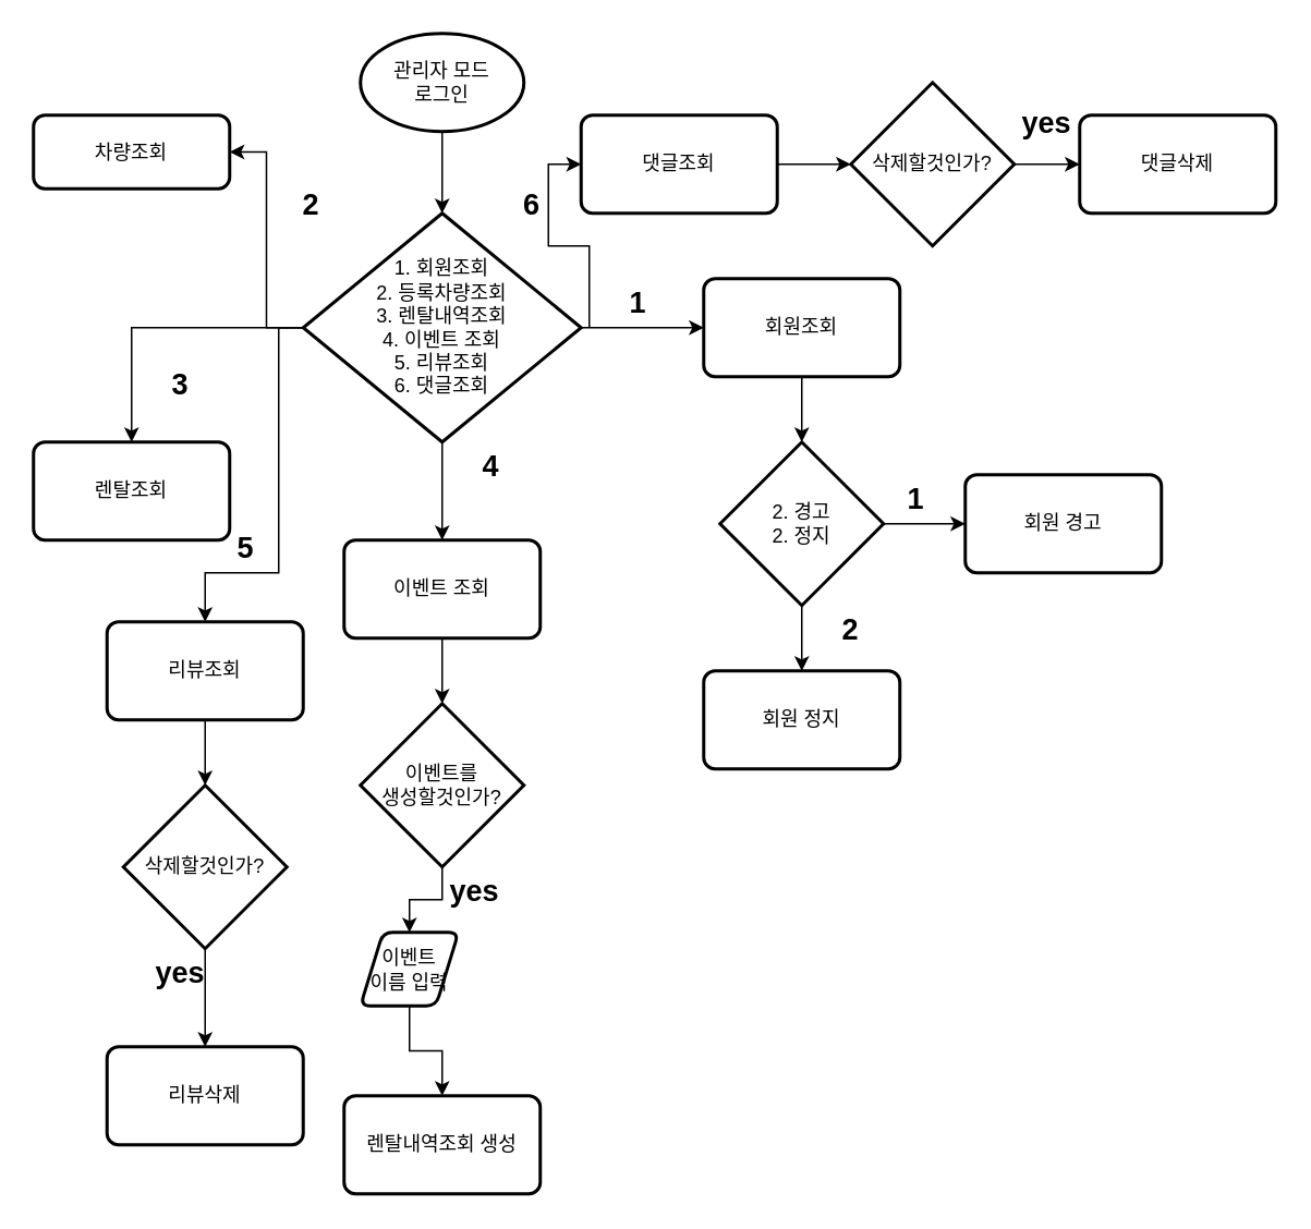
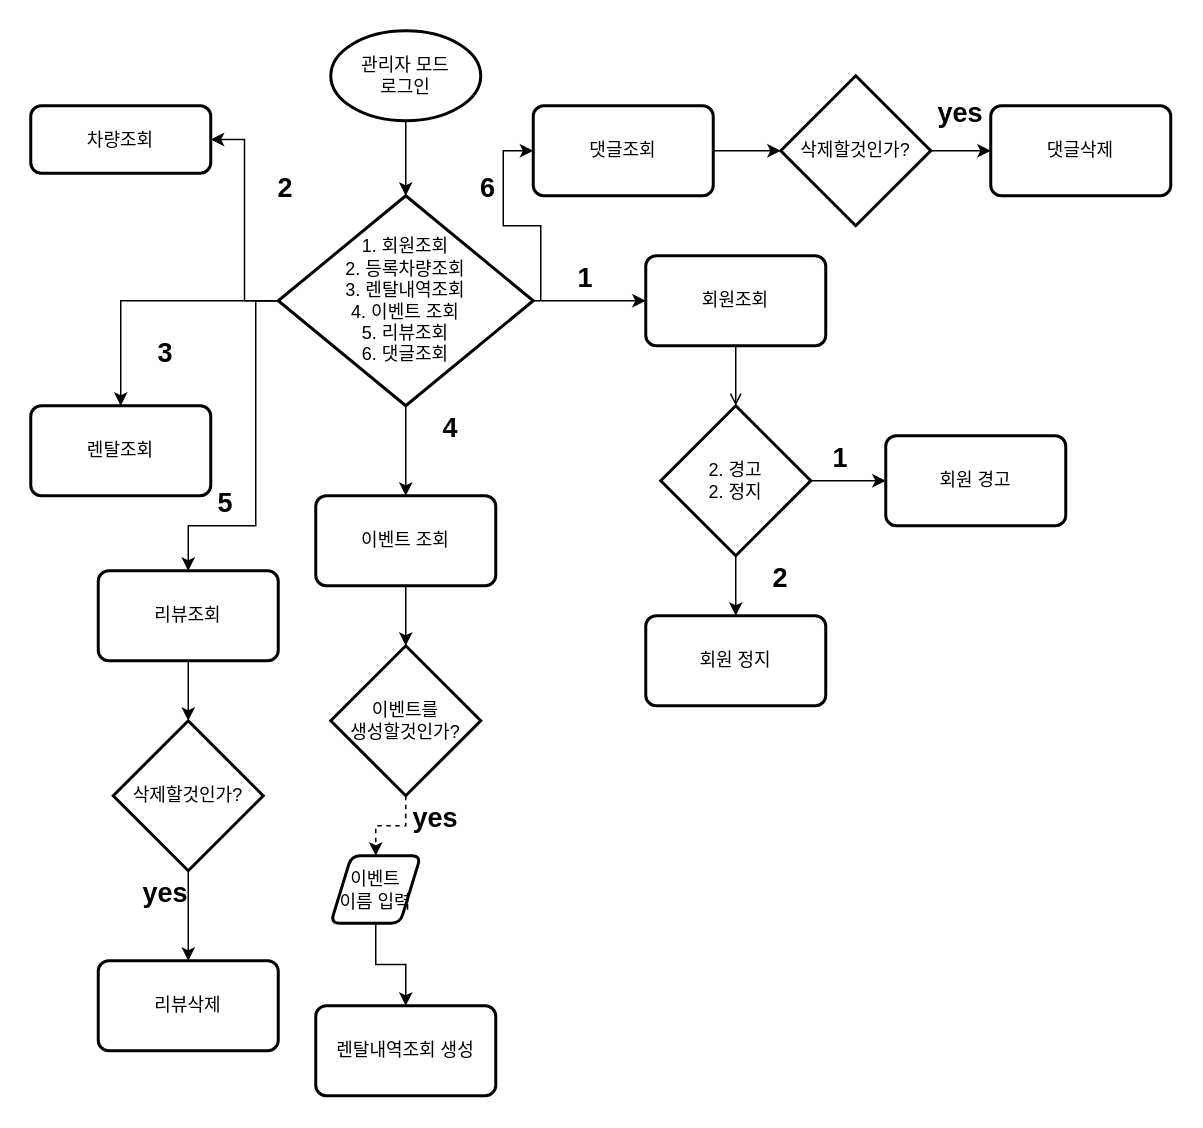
- <mxCell id="10" style="edgeStyle=orthogonalEdgeStyle;rounded=0;orthogonalLoop=1;jettySize=auto;html=1;exitX=0.5;exitY=1;exitDx=0;exitDy=0;entryX=0.5;entryY=0;entryDx=0;entryDy=0;entryPerimeter=0;" parent="1" source="11" target="14" edge="1"><mxGeometry relative="1" as="geometry" /></mxCell>
+ <mxCell id="10" style="edgeStyle=orthogonalEdgeStyle;rounded=0;orthogonalLoop=1;jettySize=auto;html=1;exitX=0.5;exitY=1;exitDx=0;exitDy=0;entryX=0.5;entryY=0;entryDx=0;entryDy=0;entryPerimeter=0;endArrow=open;" parent="1" source="11" target="14" edge="1"><mxGeometry relative="1" as="geometry" /></mxCell>
- <mxCell id="24" style="edgeStyle=orthogonalEdgeStyle;rounded=0;orthogonalLoop=1;jettySize=auto;html=1;exitX=0.5;exitY=1;exitDx=0;exitDy=0;exitPerimeter=0;entryX=0.5;entryY=0;entryDx=0;entryDy=0;" parent="1" source="25" target="31" edge="1"><mxGeometry relative="1" as="geometry" /></mxCell>
+ <mxCell id="24" style="edgeStyle=orthogonalEdgeStyle;rounded=0;orthogonalLoop=1;jettySize=auto;html=1;exitX=0.5;exitY=1;exitDx=0;exitDy=0;exitPerimeter=0;entryX=0.5;entryY=0;entryDx=0;entryDy=0;dashed=1;" parent="1" source="25" target="31" edge="1"><mxGeometry relative="1" as="geometry" /></mxCell>
